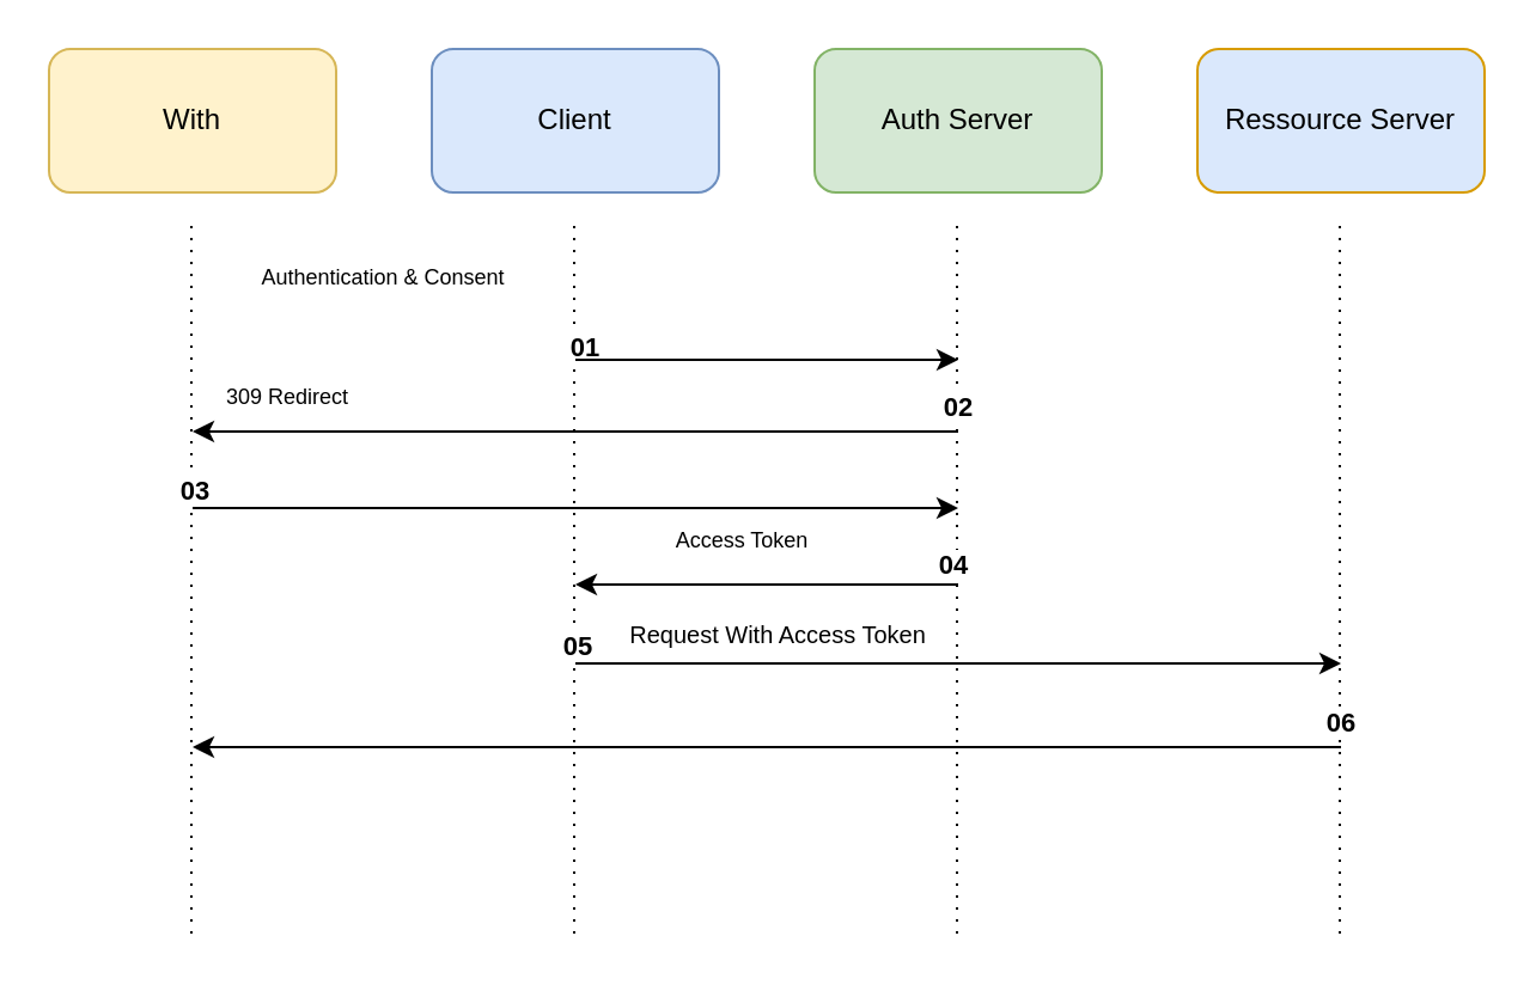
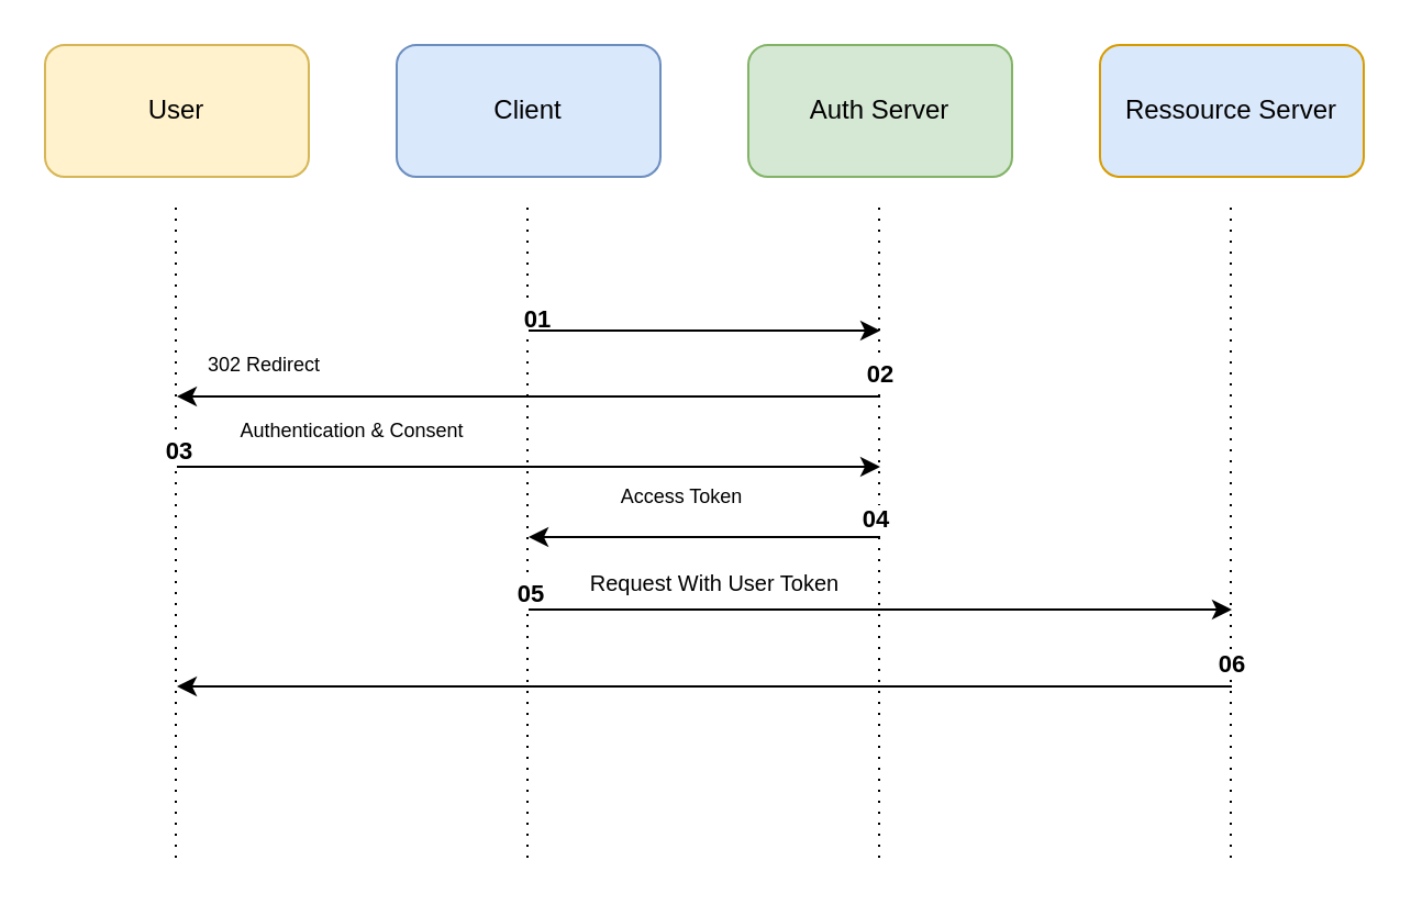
- <mxCell id="4" value="With" style="rounded=1;whiteSpace=wrap;html=1;fillColor=#fff2cc;strokeColor=#d6b656;" vertex="1" parent="1"><mxGeometry x="20" y="20" width="120" height="60" as="geometry" /></mxCell>
+ <mxCell id="4" value="User" style="rounded=1;whiteSpace=wrap;html=1;fillColor=#fff2cc;strokeColor=#d6b656;" vertex="1" parent="1"><mxGeometry x="20" y="20" width="120" height="60" as="geometry" /></mxCell>
- <mxCell id="23" value="&lt;font style=&quot;font-size: 9px;&quot;&gt;Authentication &amp;amp; Consent&lt;/font&gt;" style="text;html=1;strokeColor=none;fillColor=none;align=center;verticalAlign=middle;whiteSpace=wrap;rounded=0;" vertex="1" parent="1"><mxGeometry x="100" y="100" width="120" height="30" as="geometry" /></mxCell>
+ <mxCell id="23" value="&lt;font style=&quot;font-size: 9px;&quot;&gt;Authentication &amp;amp; Consent&lt;/font&gt;" style="text;html=1;strokeColor=none;fillColor=none;align=center;verticalAlign=middle;whiteSpace=wrap;rounded=0;" vertex="1" parent="1"><mxGeometry x="100" y="180" width="120" height="30" as="geometry" /></mxCell>
- <mxCell id="18" value="&lt;font style=&quot;font-size: 9px;&quot;&gt;309 Redirect&lt;/font&gt;" style="text;html=1;strokeColor=none;fillColor=none;align=center;verticalAlign=middle;whiteSpace=wrap;rounded=0;" vertex="1" parent="1"><mxGeometry x="90" y="150" width="60" height="30" as="geometry" /></mxCell>
+ <mxCell id="18" value="&lt;font style=&quot;font-size: 9px;&quot;&gt;302 Redirect&lt;/font&gt;" style="text;html=1;strokeColor=none;fillColor=none;align=center;verticalAlign=middle;whiteSpace=wrap;rounded=0;" vertex="1" parent="1"><mxGeometry x="90" y="150" width="60" height="30" as="geometry" /></mxCell>
- <mxCell id="25" value="&lt;font size=&quot;1&quot;&gt;Request With Access Token&lt;/font&gt;" style="text;html=1;strokeColor=none;fillColor=none;align=center;verticalAlign=middle;whiteSpace=wrap;rounded=0;" vertex="1" parent="1"><mxGeometry x="260" y="250" width="130" height="30" as="geometry" /></mxCell>
+ <mxCell id="25" value="&lt;font size=&quot;1&quot;&gt;Request With User Token&lt;/font&gt;" style="text;html=1;strokeColor=none;fillColor=none;align=center;verticalAlign=middle;whiteSpace=wrap;rounded=0;" vertex="1" parent="1"><mxGeometry x="260" y="250" width="130" height="30" as="geometry" /></mxCell>
